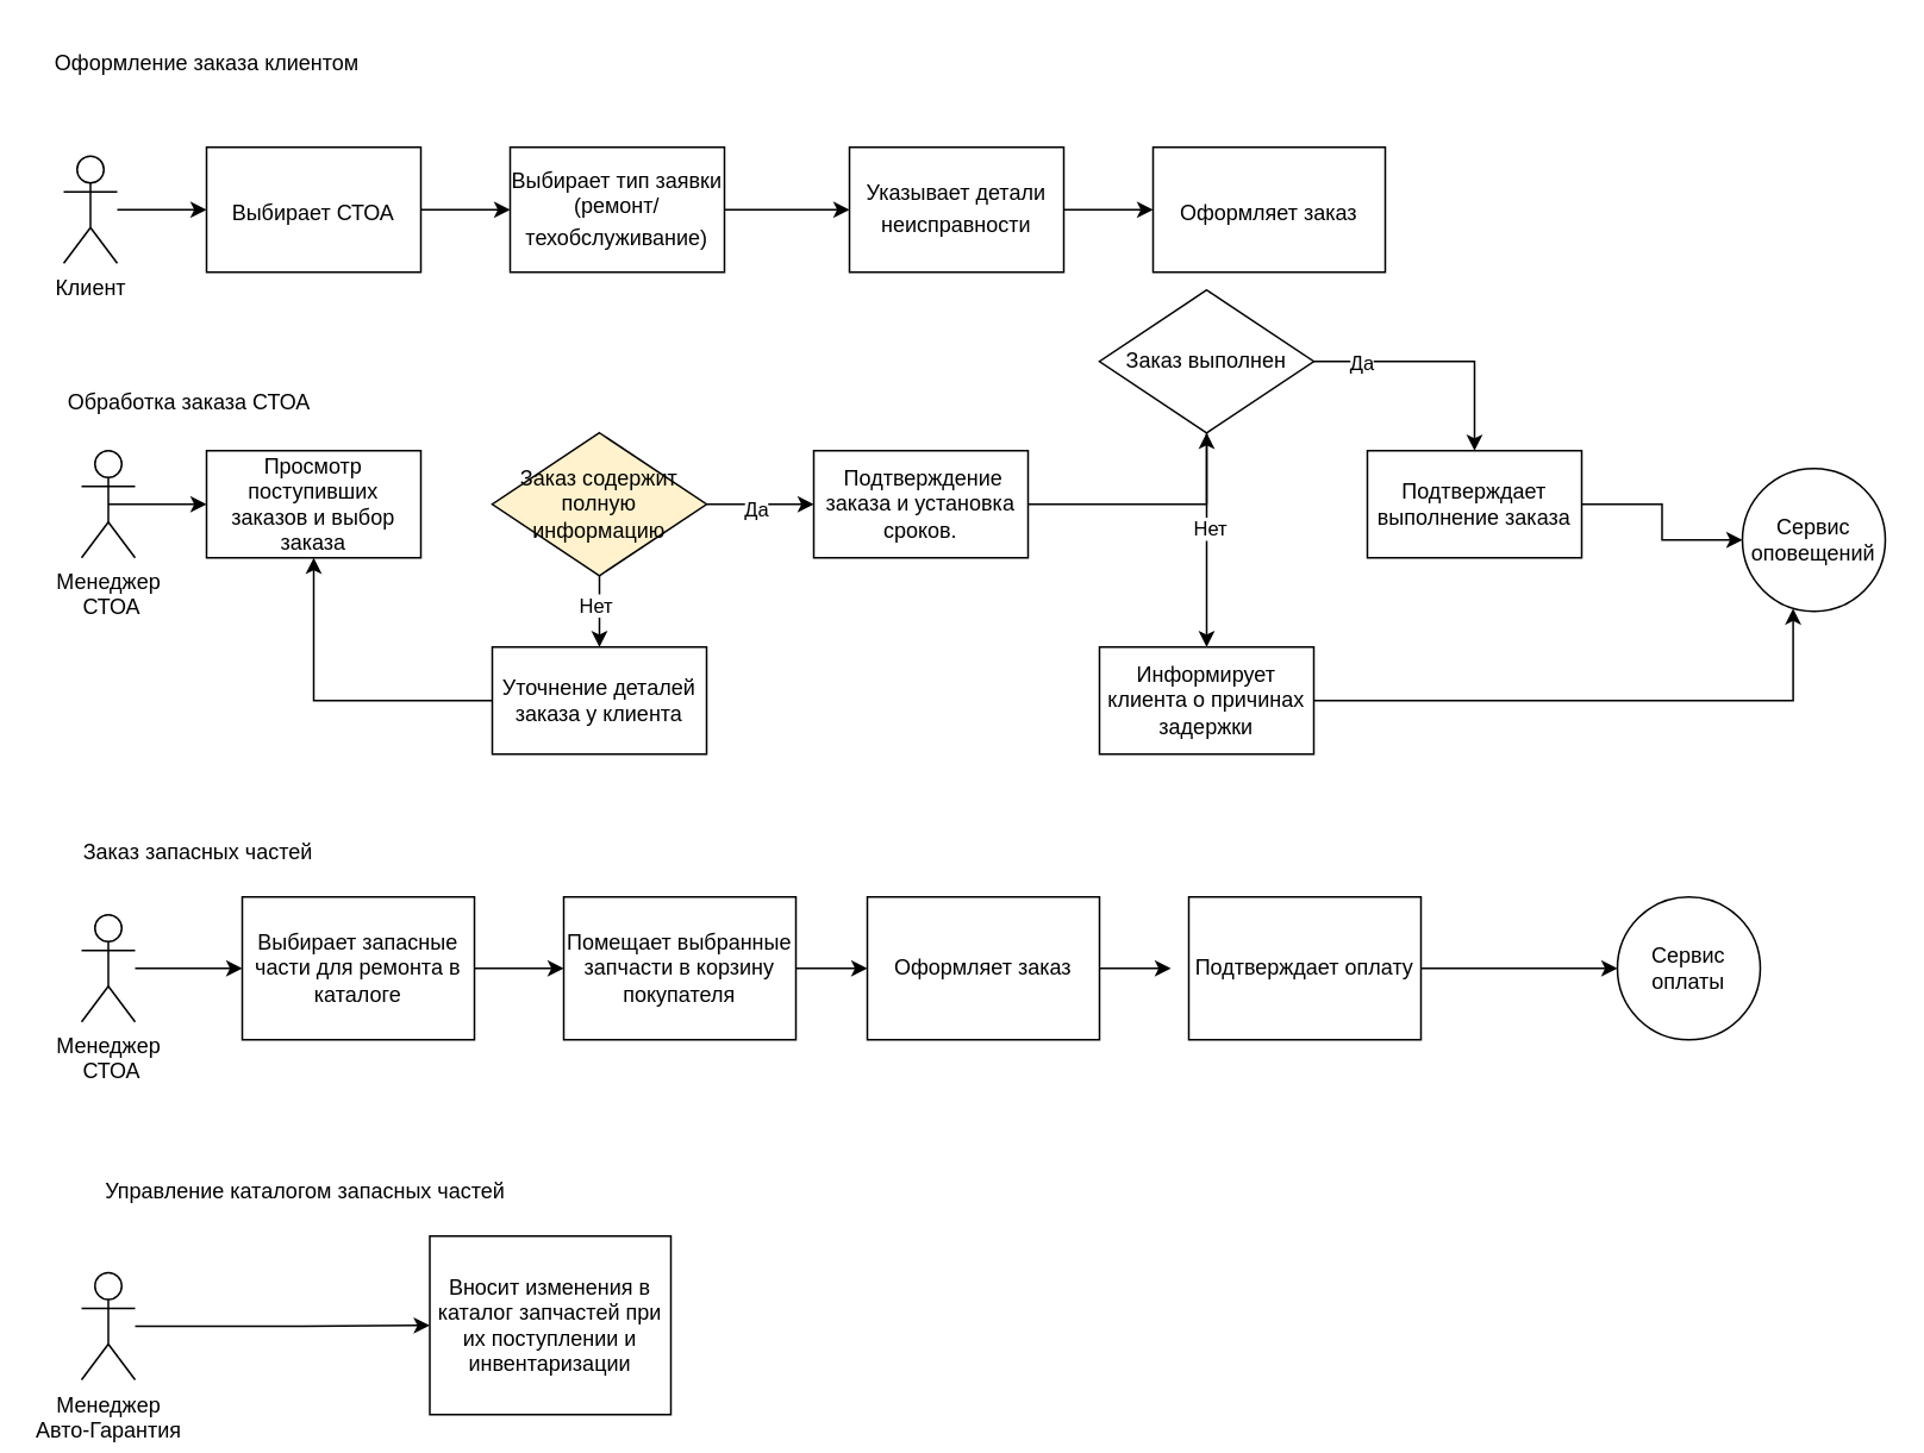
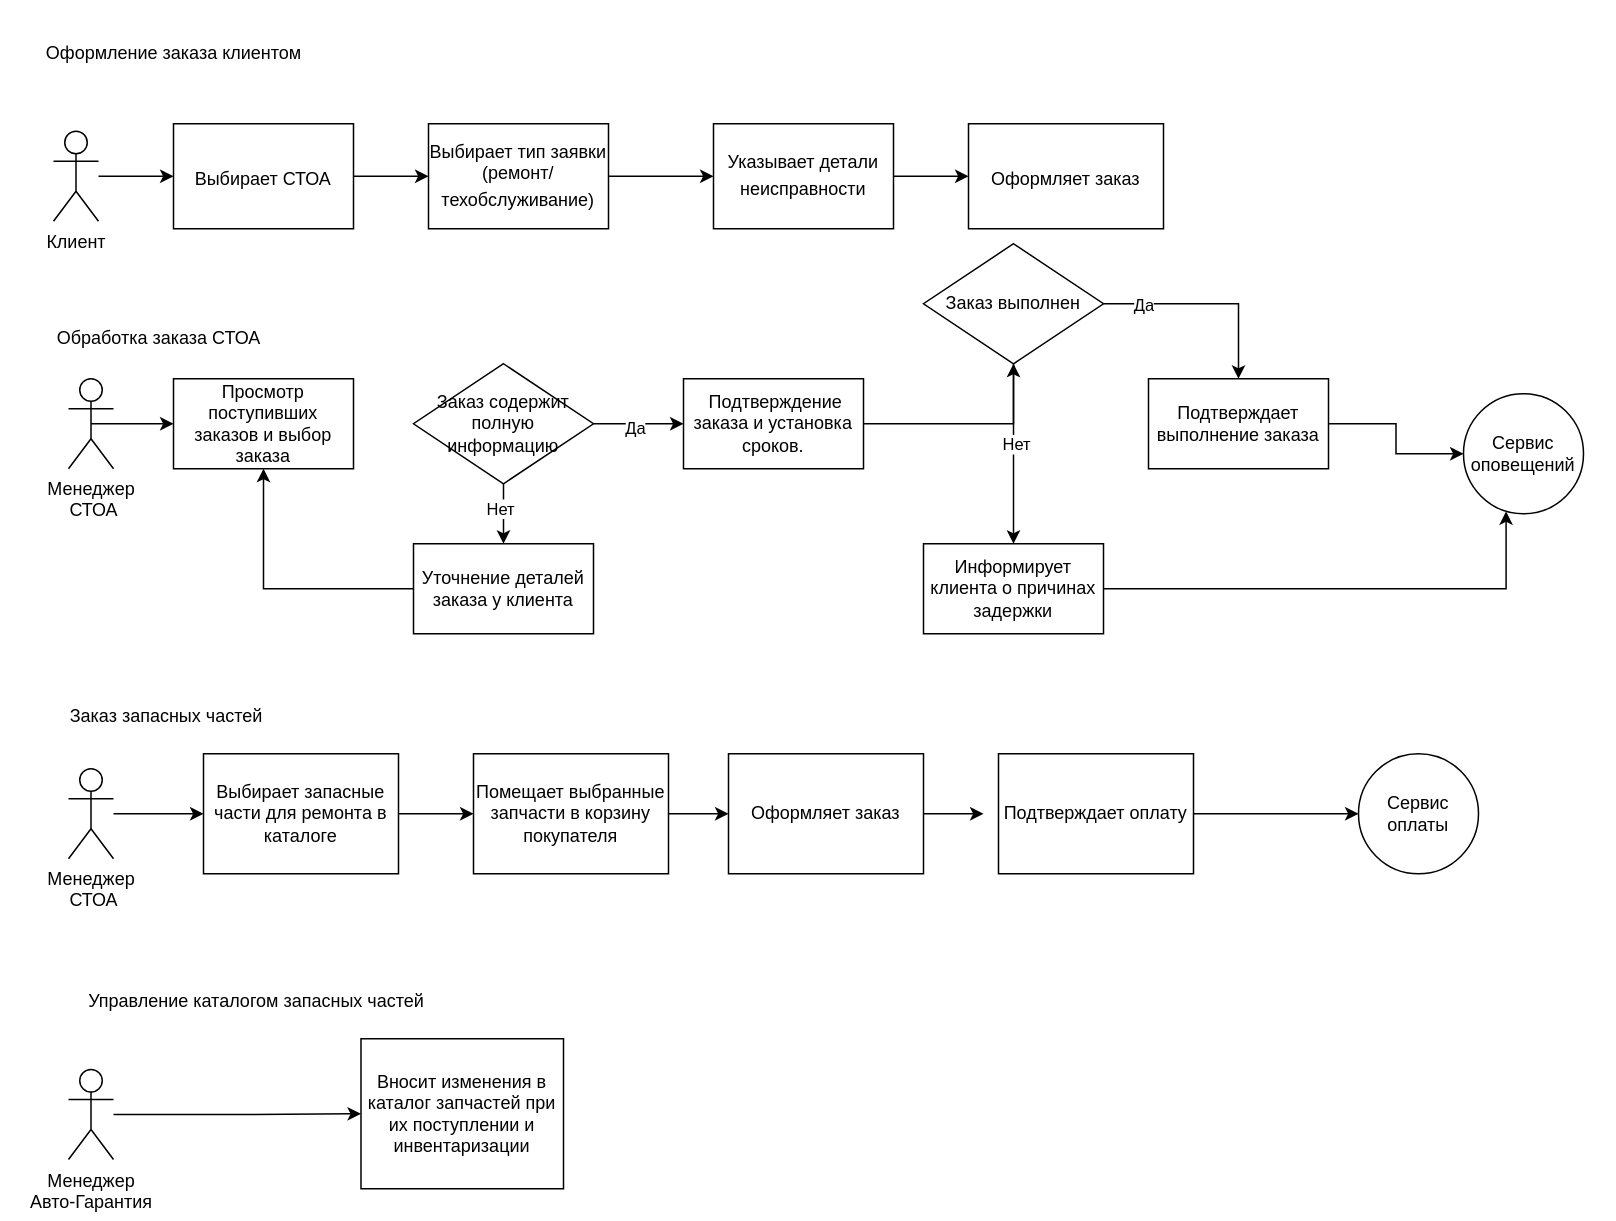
- <mxCell id="33" value="Заказ содержит полную информацию" style="rhombus;whiteSpace=wrap;html=1;fillColor=#fff2cc;" vertex="1" parent="1"><mxGeometry x="275" y="242" width="120" height="80" as="geometry" /></mxCell>
+ <mxCell id="33" value="Заказ содержит полную информацию" style="rhombus;whiteSpace=wrap;html=1;" vertex="1" parent="1"><mxGeometry x="275" y="242" width="120" height="80" as="geometry" /></mxCell>
